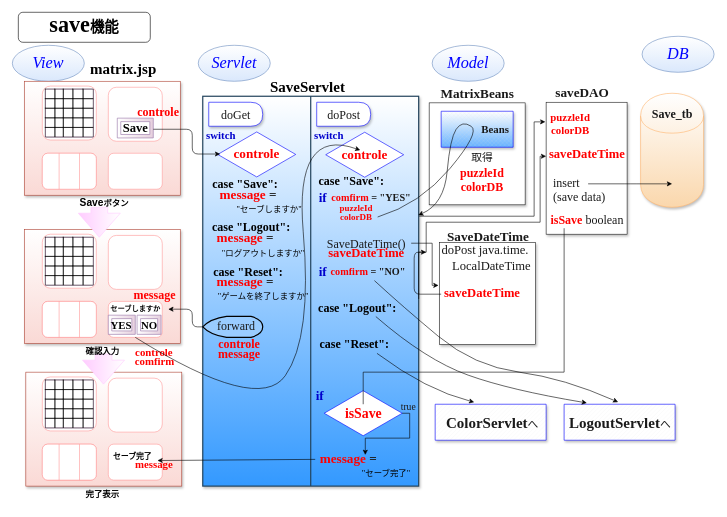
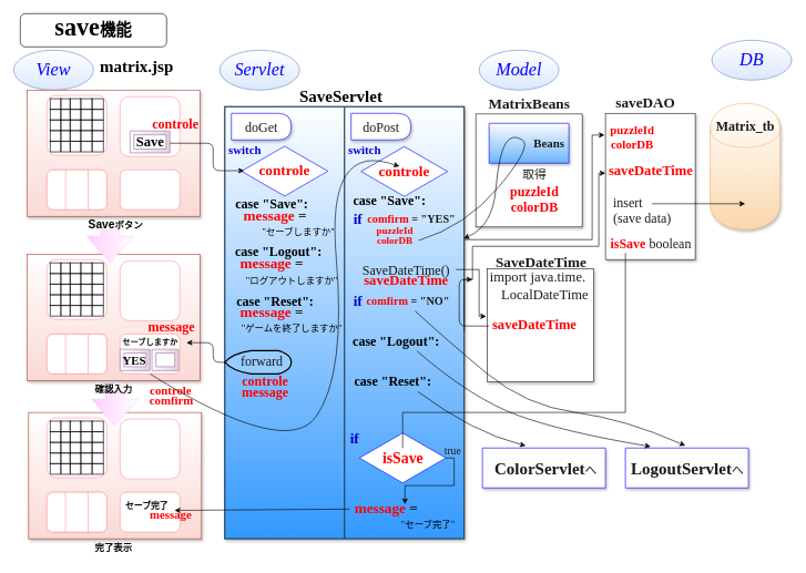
- <mxCell id="10" value="matrix.jsp" style="text;html=1;strokeColor=none;fillColor=none;align=left;verticalAlign=middle;whiteSpace=wrap;rounded=0;fontFamily=Times New Roman;fontSize=25;fontStyle=1" parent="1" vertex="1"><mxGeometry x="148" y="95" width="120" height="40" as="geometry" /></mxCell>
+ <mxCell id="10" value="matrix.jsp" style="text;html=1;strokeColor=none;fillColor=none;align=left;verticalAlign=middle;whiteSpace=wrap;rounded=0;fontFamily=Times New Roman;fontSize=25;fontStyle=1" parent="1" vertex="1"><mxGeometry x="148" y="80" width="120" height="40" as="geometry" /></mxCell>
- <mxCell id="24" value="Save_tb" style="text;html=1;align=center;verticalAlign=middle;resizable=0;points=[];autosize=1;fontSize=20;fontFamily=Times New Roman;fontColor=#1A1A1A;fontStyle=1;spacingTop=6;" parent="1" vertex="1"><mxGeometry x="1070" y="165" width="100" height="40" as="geometry" /></mxCell>
+ <mxCell id="24" value="Matrix_tb" style="text;html=1;align=center;verticalAlign=middle;resizable=0;points=[];autosize=1;fontSize=20;fontFamily=Times New Roman;fontColor=#1A1A1A;fontStyle=1;spacingTop=6;" parent="1" vertex="1"><mxGeometry x="1070" y="165" width="100" height="40" as="geometry" /></mxCell>
- <mxCell id="129" value="&lt;font color=&quot;#1a1a1a&quot;&gt;doPost java.time.&lt;br&gt;&amp;nbsp; &amp;nbsp; LocalDateTime&lt;/font&gt;" style="text;html=1;align=center;verticalAlign=middle;resizable=0;points=[];autosize=1;fontSize=21;fontFamily=Times New Roman;fontColor=#FF0000;" parent="1" vertex="1"><mxGeometry x="722.5" y="405" width="170" height="50" as="geometry" /></mxCell>
+ <mxCell id="129" value="&lt;font color=&quot;#1a1a1a&quot;&gt;import java.time.&lt;br&gt;&amp;nbsp; &amp;nbsp; LocalDateTime&lt;/font&gt;" style="text;html=1;align=center;verticalAlign=middle;resizable=0;points=[];autosize=1;fontSize=21;fontFamily=Times New Roman;fontColor=#FF0000;" parent="1" vertex="1"><mxGeometry x="722.5" y="405" width="170" height="50" as="geometry" /></mxCell>
- <mxCell id="125" value="NO" style="text;html=1;align=center;verticalAlign=middle;resizable=0;points=[];autosize=1;fontSize=18;fontFamily=Times New Roman;fontStyle=1" parent="124" vertex="1"><mxGeometry y="2" width="40" height="30" as="geometry" /></mxCell>
